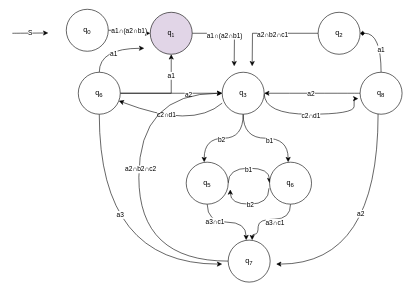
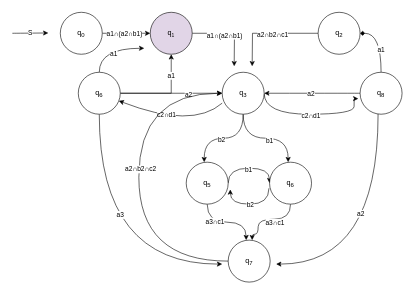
- <mxCell id="38" value="q&lt;sub&gt;0&lt;/sub&gt;" style="ellipse;whiteSpace=wrap;html=1;" vertex="1" parent="1"><mxGeometry x="110" y="15" width="70" height="70" as="geometry" /></mxCell>
+ <mxCell id="38" value="q&lt;sub&gt;0&lt;/sub&gt;" style="ellipse;whiteSpace=wrap;html=1;" vertex="1" parent="1"><mxGeometry x="100" y="20" width="70" height="70" as="geometry" /></mxCell>
